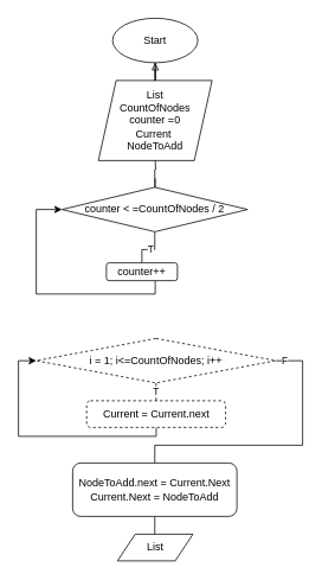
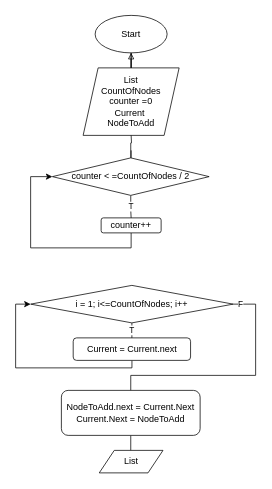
- <mxCell id="10" value="counter++" style="rounded=1;whiteSpace=wrap;html=1;" vertex="1" parent="1"><mxGeometry x="119" y="295" width="80" height="20" as="geometry" /></mxCell>
+ <mxCell id="10" value="counter++" style="rounded=1;whiteSpace=wrap;html=1;" vertex="1" parent="1"><mxGeometry x="134" y="290" width="80" height="20" as="geometry" /></mxCell>
- <mxCell id="13" value="i = 1; i&amp;lt;=CountOfNodes; i++" style="rhombus;whiteSpace=wrap;html=1;dashed=1;" vertex="1" parent="1"><mxGeometry x="40" y="380" width="270" height="50" as="geometry" /></mxCell>
+ <mxCell id="13" value="i = 1; i&amp;lt;=CountOfNodes; i++" style="rhombus;whiteSpace=wrap;html=1;" vertex="1" parent="1"><mxGeometry x="40" y="380" width="270" height="50" as="geometry" /></mxCell>
- <mxCell id="15" value="Current = Current.next" style="rounded=1;whiteSpace=wrap;html=1;dashed=1;" vertex="1" parent="1"><mxGeometry x="96.75" y="450" width="156.5" height="30" as="geometry" /></mxCell>
+ <mxCell id="15" value="Current = Current.next" style="rounded=1;whiteSpace=wrap;html=1;" vertex="1" parent="1"><mxGeometry x="96.75" y="450" width="156.5" height="30" as="geometry" /></mxCell>
